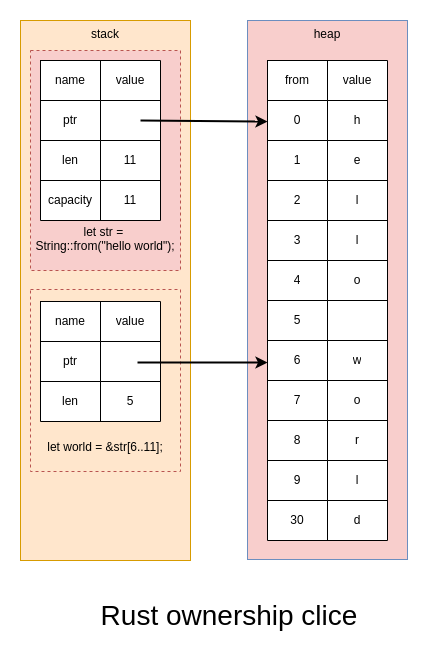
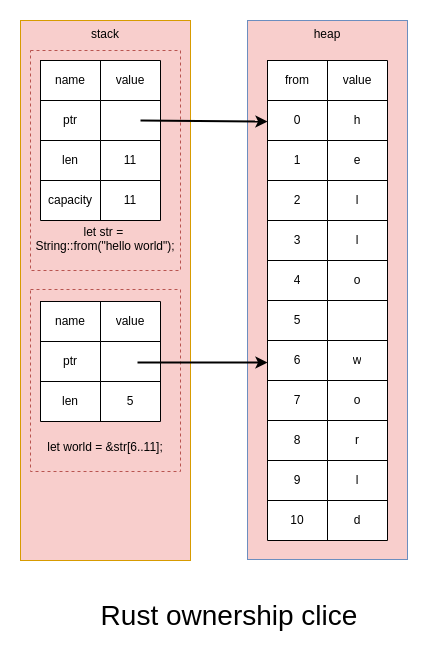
- <mxCell id="2" value="stack" style="rounded=0;whiteSpace=wrap;html=1;align=center;verticalAlign=top;fillColor=#ffe6cc;strokeColor=#d79b00;" vertex="1" parent="1"><mxGeometry x="20" y="20" width="170" height="540" as="geometry" /></mxCell>
+ <mxCell id="2" value="stack" style="rounded=0;whiteSpace=wrap;html=1;align=center;verticalAlign=top;fillColor=#f8cecc;strokeColor=#d79b00;" vertex="1" parent="1"><mxGeometry x="20" y="20" width="170" height="540" as="geometry" /></mxCell>
- <mxCell id="19" value="let world = &amp;amp;str[6..11];&lt;div&gt;&lt;br&gt;&lt;/div&gt;" style="rounded=0;whiteSpace=wrap;html=1;verticalAlign=bottom;fillColor=#ffe6cc;strokeColor=#b85450;dashed=1;" vertex="1" parent="1"><mxGeometry x="30" y="289" width="150" height="182" as="geometry" /></mxCell>
+ <mxCell id="19" value="let world = &amp;amp;str[6..11];&lt;div&gt;&lt;br&gt;&lt;/div&gt;" style="rounded=0;whiteSpace=wrap;html=1;verticalAlign=bottom;fillColor=#f8cecc;strokeColor=#b85450;dashed=1;" vertex="1" parent="1"><mxGeometry x="30" y="289" width="150" height="182" as="geometry" /></mxCell>
- <mxCell id="56" value="30" style="shape=partialRectangle;html=1;whiteSpace=wrap;connectable=0;strokeColor=inherit;overflow=hidden;fillColor=none;top=0;left=0;bottom=0;right=0;pointerEvents=1;" vertex="1" parent="55"><mxGeometry width="60" height="40" as="geometry"><mxRectangle width="60" height="40" as="alternateBounds" /></mxGeometry></mxCell>
+ <mxCell id="56" value="10" style="shape=partialRectangle;html=1;whiteSpace=wrap;connectable=0;strokeColor=inherit;overflow=hidden;fillColor=none;top=0;left=0;bottom=0;right=0;pointerEvents=1;" vertex="1" parent="55"><mxGeometry width="60" height="40" as="geometry"><mxRectangle width="60" height="40" as="alternateBounds" /></mxGeometry></mxCell>
